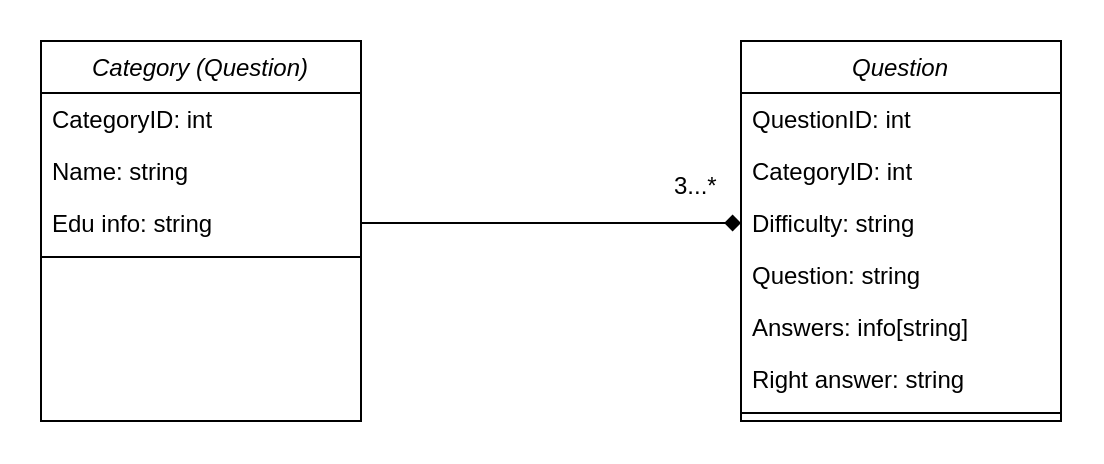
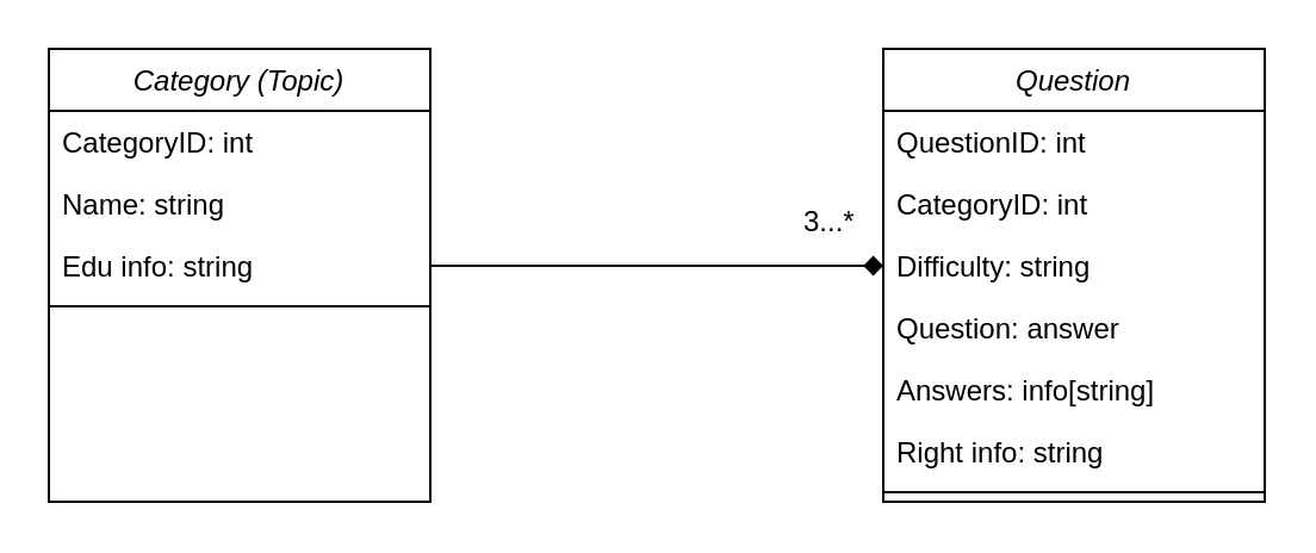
- <mxCell id="2" value="Category (Question)" style="swimlane;fontStyle=2;align=center;verticalAlign=top;childLayout=stackLayout;horizontal=1;startSize=26;horizontalStack=0;resizeParent=1;resizeLast=0;collapsible=1;marginBottom=0;rounded=0;shadow=0;strokeWidth=1;" parent="1" vertex="1"><mxGeometry x="20" y="20" width="160" height="190" as="geometry"><mxRectangle x="230" y="140" width="160" height="26" as="alternateBounds" /></mxGeometry></mxCell>
+ <mxCell id="2" value="Category (Topic)" style="swimlane;fontStyle=2;align=center;verticalAlign=top;childLayout=stackLayout;horizontal=1;startSize=26;horizontalStack=0;resizeParent=1;resizeLast=0;collapsible=1;marginBottom=0;rounded=0;shadow=0;strokeWidth=1;" parent="1" vertex="1"><mxGeometry x="20" y="20" width="160" height="190" as="geometry"><mxRectangle x="230" y="140" width="160" height="26" as="alternateBounds" /></mxGeometry></mxCell>
- <mxCell id="11" value="Question: string" style="text;align=left;verticalAlign=top;spacingLeft=4;spacingRight=4;overflow=hidden;rotatable=0;points=[[0,0.5],[1,0.5]];portConstraint=eastwest;rounded=0;shadow=0;html=0;" parent="7" vertex="1"><mxGeometry y="104" width="160" height="26" as="geometry" /></mxCell>
+ <mxCell id="11" value="Question: answer" style="text;align=left;verticalAlign=top;spacingLeft=4;spacingRight=4;overflow=hidden;rotatable=0;points=[[0,0.5],[1,0.5]];portConstraint=eastwest;rounded=0;shadow=0;html=0;" parent="7" vertex="1"><mxGeometry y="104" width="160" height="26" as="geometry" /></mxCell>
- <mxCell id="13" value="Right answer: string" style="text;align=left;verticalAlign=top;spacingLeft=4;spacingRight=4;overflow=hidden;rotatable=0;points=[[0,0.5],[1,0.5]];portConstraint=eastwest;rounded=0;shadow=0;html=0;" parent="7" vertex="1"><mxGeometry y="156" width="160" height="26" as="geometry" /></mxCell>
+ <mxCell id="13" value="Right info: string" style="text;align=left;verticalAlign=top;spacingLeft=4;spacingRight=4;overflow=hidden;rotatable=0;points=[[0,0.5],[1,0.5]];portConstraint=eastwest;rounded=0;shadow=0;html=0;" parent="7" vertex="1"><mxGeometry y="156" width="160" height="26" as="geometry" /></mxCell>
